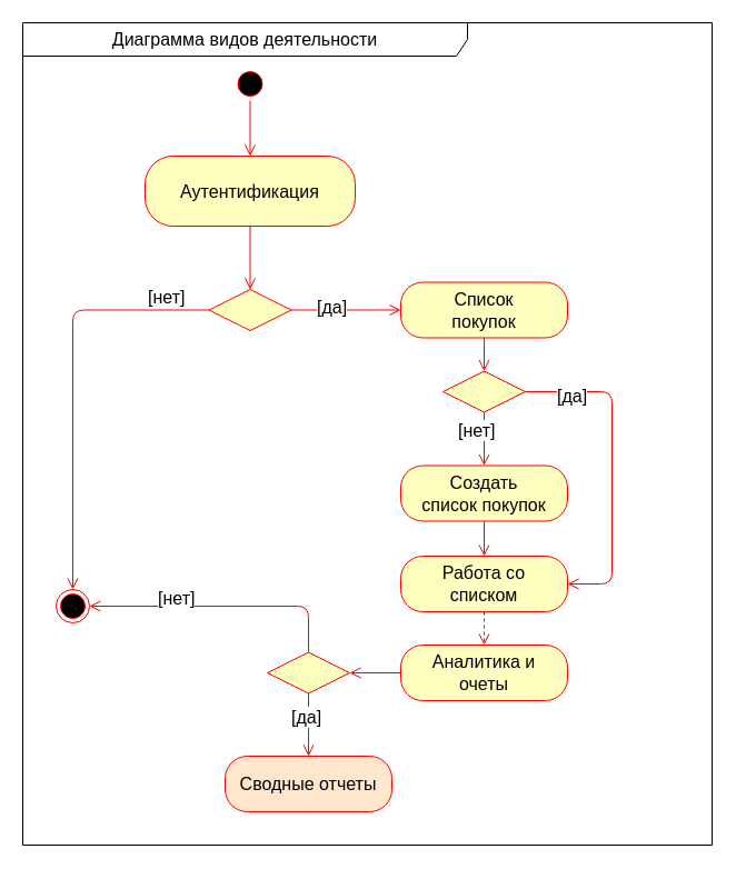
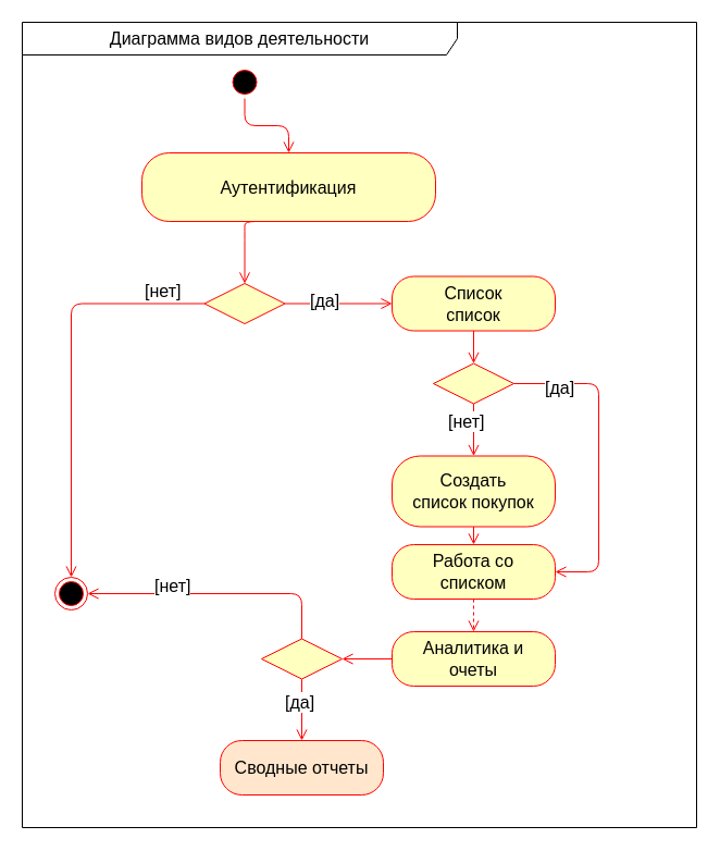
- <mxCell id="6" value="Аутентификация" style="rounded=1;whiteSpace=wrap;html=1;arcSize=40;fontColor=#000000;fillColor=#ffffc0;strokeColor=#ff0000;fontSize=16;" parent="1" vertex="1"><mxGeometry x="130" y="140" width="189" height="63" as="geometry" /></mxCell>
+ <mxCell id="6" value="Аутентификация" style="rounded=1;whiteSpace=wrap;html=1;arcSize=40;fontColor=#000000;fillColor=#ffffc0;strokeColor=#ff0000;fontSize=16;" parent="1" vertex="1"><mxGeometry x="130" y="140" width="270" height="63" as="geometry" /></mxCell>
- <mxCell id="11" value="Список&lt;br&gt;покупок" style="rounded=1;whiteSpace=wrap;html=1;arcSize=40;fontColor=#000000;fillColor=#ffffc0;strokeColor=#ff0000;fontSize=16;" vertex="1" parent="1"><mxGeometry x="360" y="253.5" width="150" height="50" as="geometry" /></mxCell>
+ <mxCell id="11" value="Список&lt;br&gt;список" style="rounded=1;whiteSpace=wrap;html=1;arcSize=40;fontColor=#000000;fillColor=#ffffc0;strokeColor=#ff0000;fontSize=16;" vertex="1" parent="1"><mxGeometry x="360" y="253.5" width="150" height="50" as="geometry" /></mxCell>
- <mxCell id="16" value="Создать&lt;br&gt;список покупок" style="rounded=1;whiteSpace=wrap;html=1;arcSize=40;fontColor=#000000;fillColor=#ffffc0;strokeColor=#ff0000;fontSize=16;" vertex="1" parent="1"><mxGeometry x="360" y="418.5" width="150" height="50" as="geometry" /></mxCell>
+ <mxCell id="16" value="Создать&lt;br&gt;список покупок" style="rounded=1;whiteSpace=wrap;html=1;arcSize=40;fontColor=#000000;fillColor=#ffffc0;strokeColor=#ff0000;fontSize=16;" vertex="1" parent="1"><mxGeometry x="360" y="418.5" width="150" height="65" as="geometry" /></mxCell>
